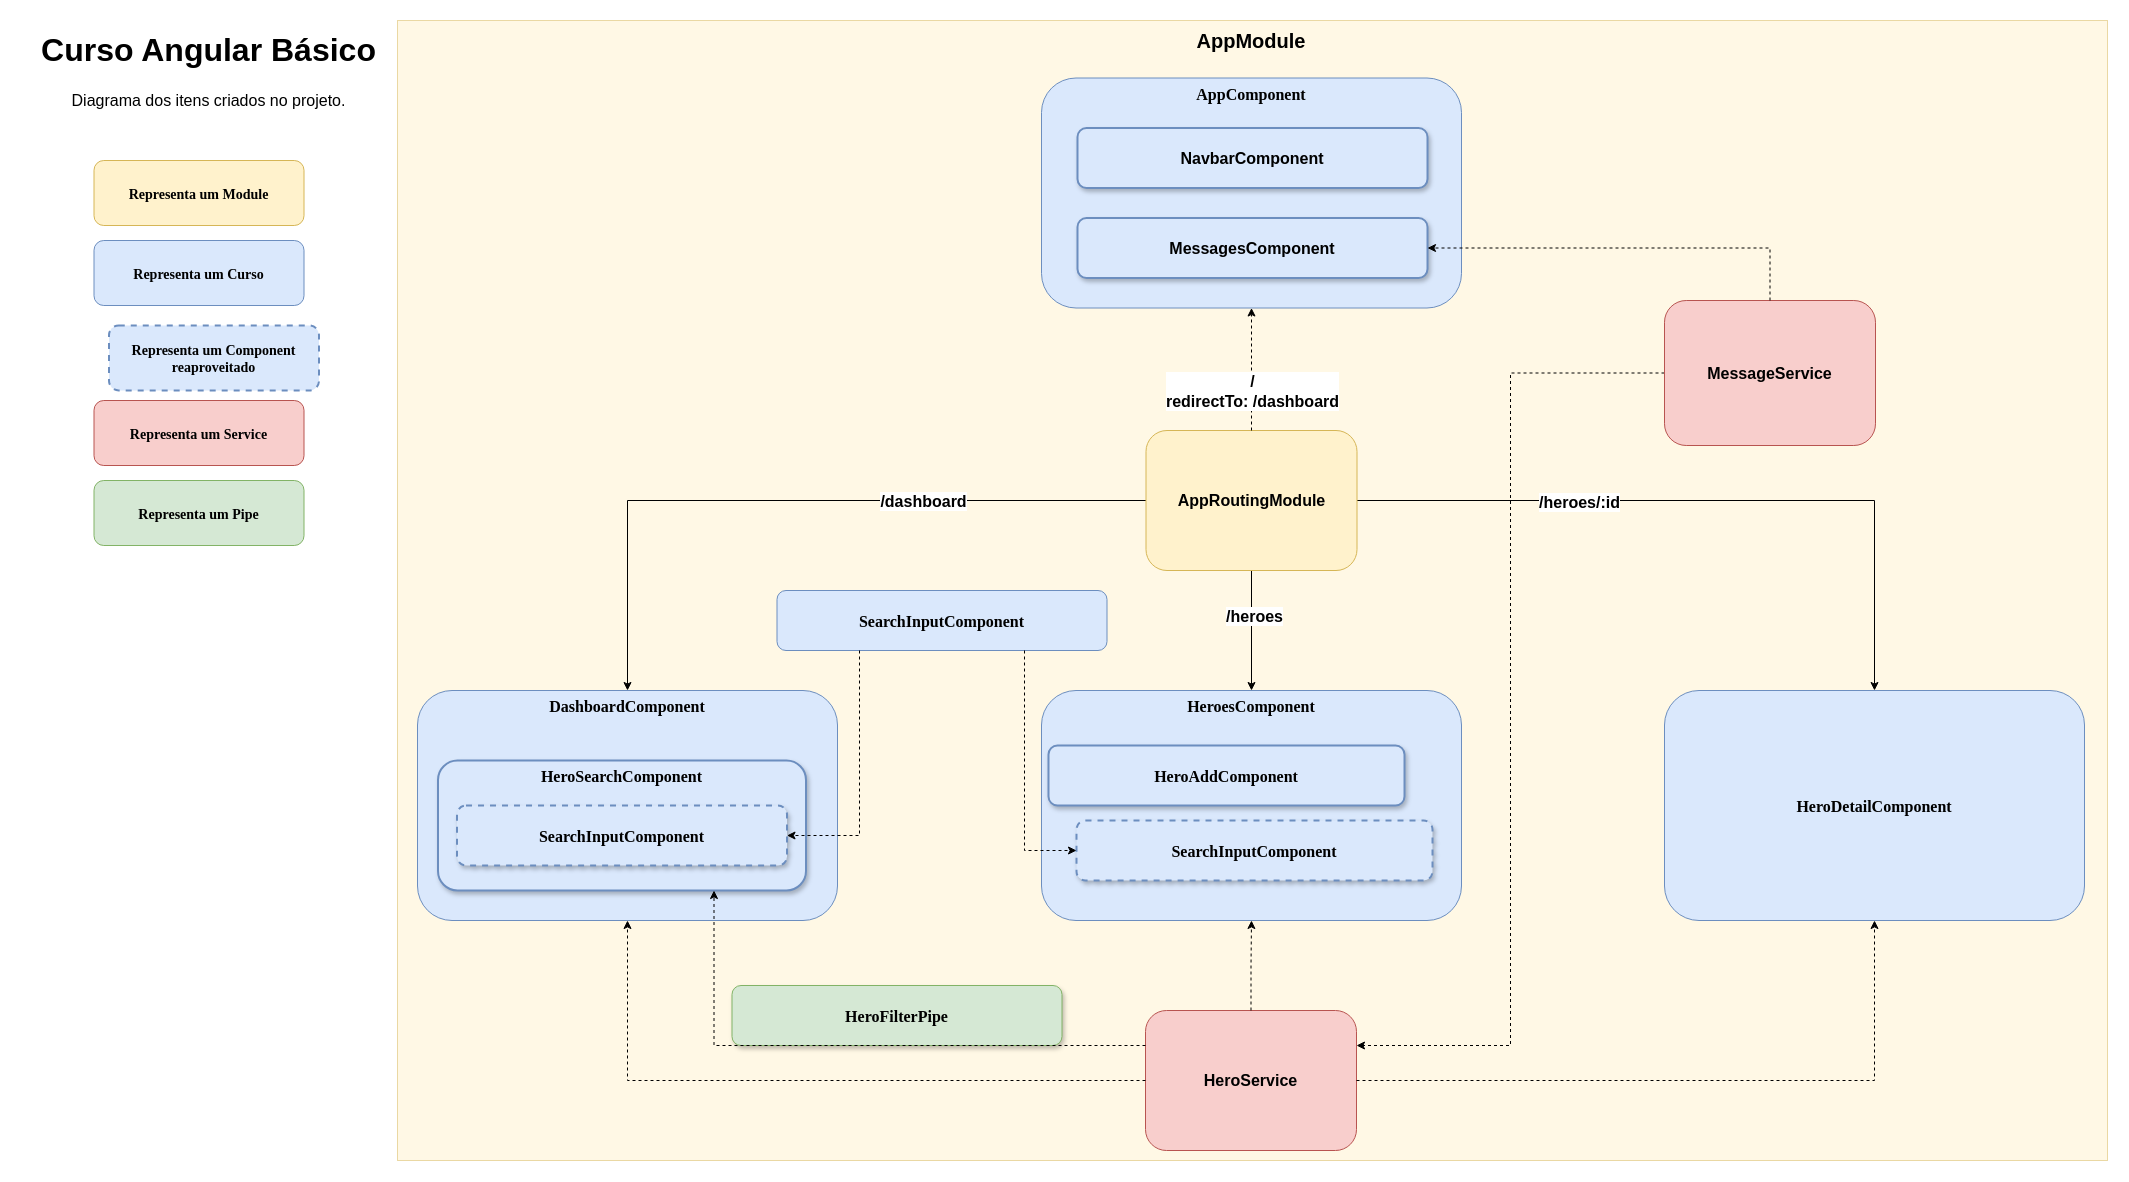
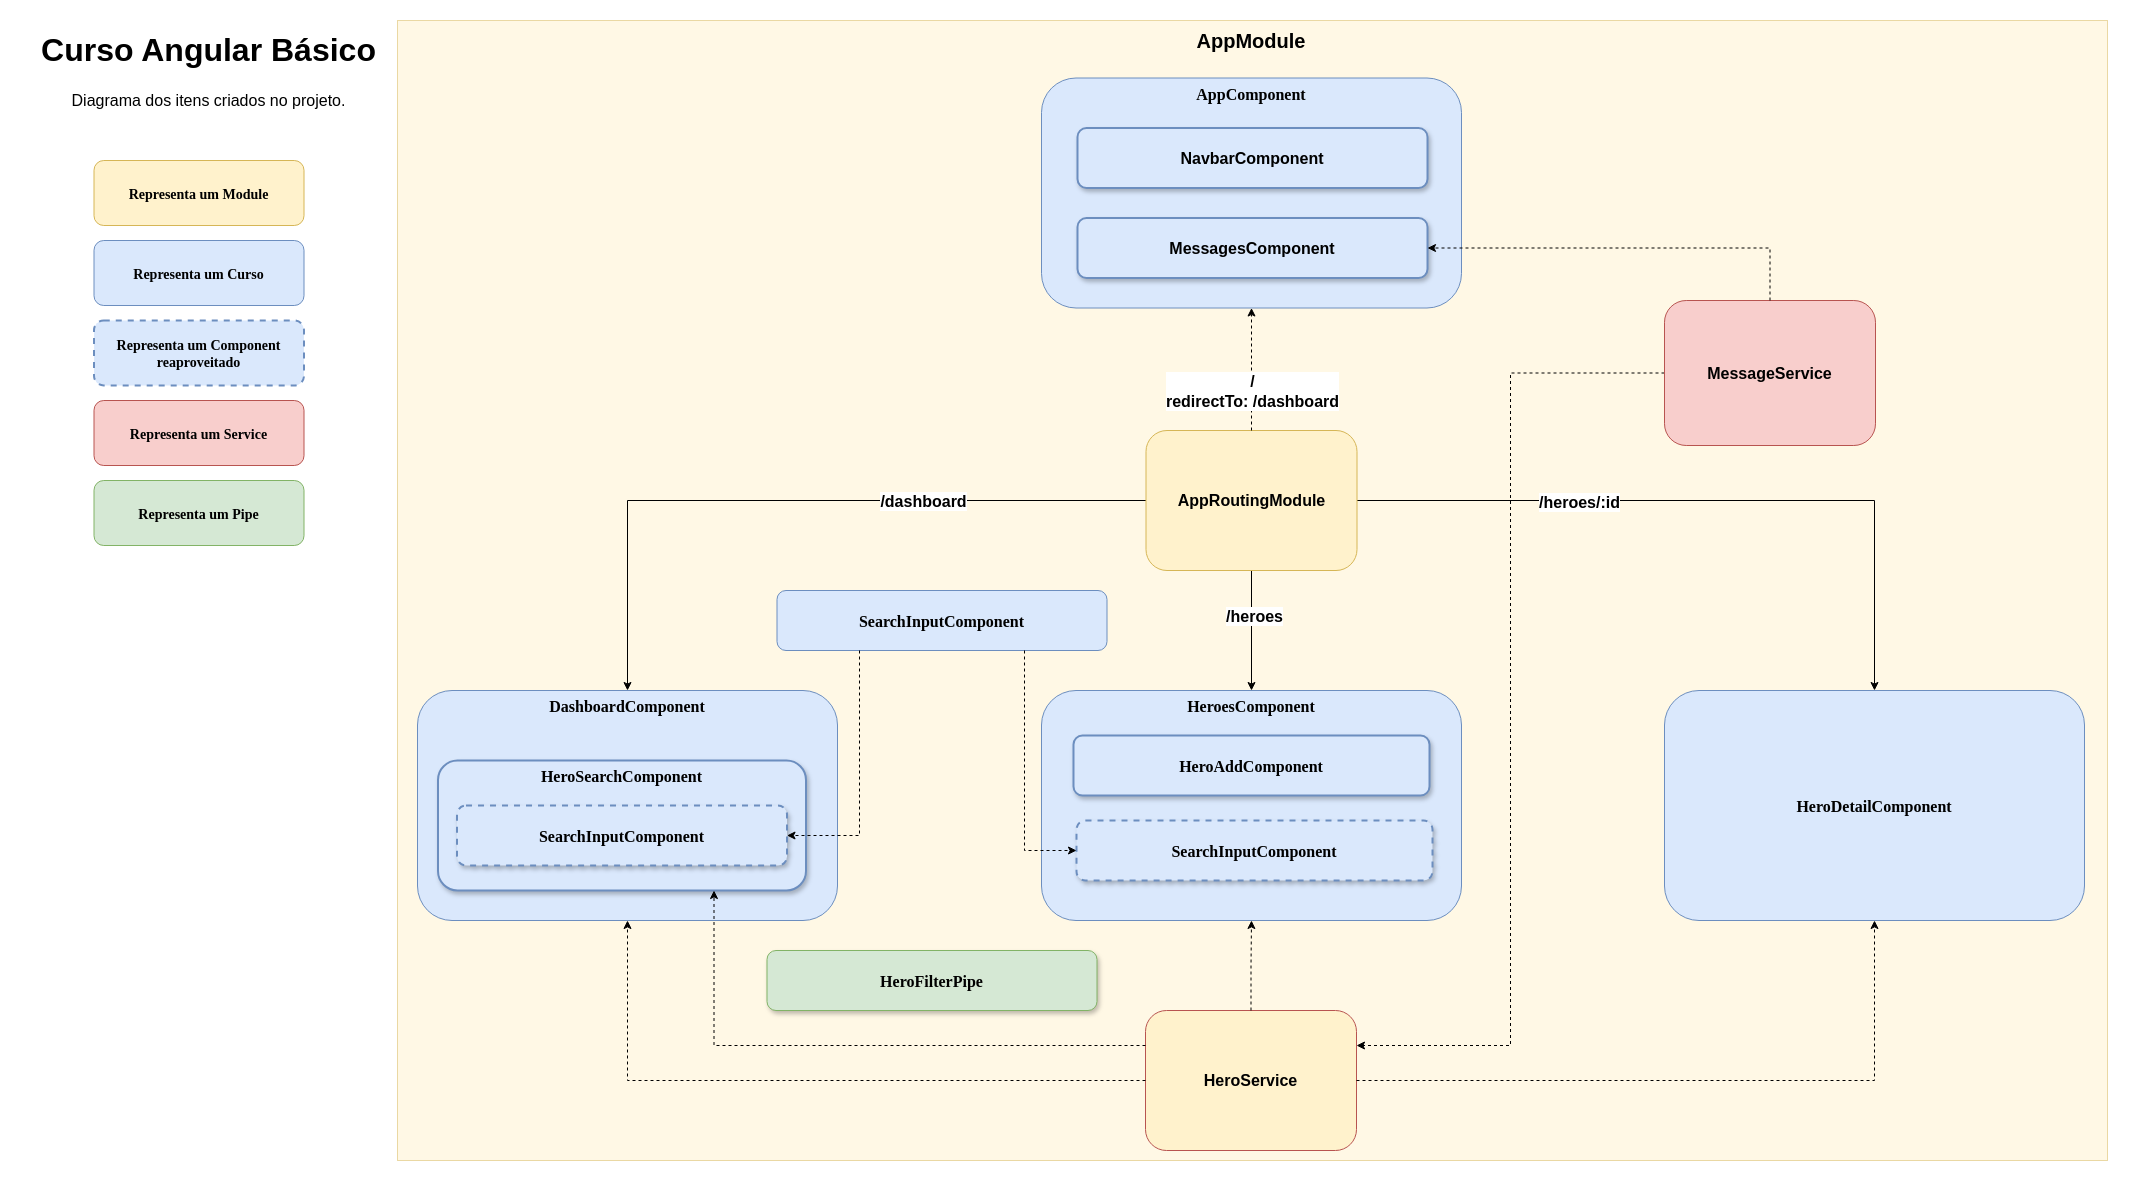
- <mxCell id="32" value="Representa um Component&#10;reaproveitado" style="rounded=1;fillColor=#dae8fc;strokeColor=#6c8ebf;fontStyle=1;fontFamily=Tahoma;fontSize=14;dashed=1;strokeWidth=2;" vertex="1" parent="1"><mxGeometry x="108.5" y="325" width="210" height="65" as="geometry" /></mxCell>
+ <mxCell id="32" value="Representa um Component&#10;reaproveitado" style="rounded=1;fillColor=#dae8fc;strokeColor=#6c8ebf;fontStyle=1;fontFamily=Tahoma;fontSize=14;dashed=1;strokeWidth=2;" vertex="1" parent="1"><mxGeometry x="93.5" y="320" width="210" height="65" as="geometry" /></mxCell>
- <mxCell id="38" value="HeroAddComponent" style="rounded=1;fillColor=#dae8fc;strokeColor=#6c8ebf;fontStyle=1;fontFamily=Tahoma;fontSize=16;verticalAlign=middle;shadow=1;strokeWidth=2;" vertex="1" parent="1"><mxGeometry x="1048" y="745" width="356" height="60" as="geometry" /></mxCell>
+ <mxCell id="38" value="HeroAddComponent" style="rounded=1;fillColor=#dae8fc;strokeColor=#6c8ebf;fontStyle=1;fontFamily=Tahoma;fontSize=16;verticalAlign=middle;shadow=1;strokeWidth=2;" vertex="1" parent="1"><mxGeometry x="1073" y="735" width="356" height="60" as="geometry" /></mxCell>
- <mxCell id="13" value="HeroFilterPipe" style="rounded=1;fillColor=#d5e8d4;strokeColor=#82b366;fontStyle=1;fontFamily=Tahoma;fontSize=16;verticalAlign=middle;shadow=1;" vertex="1" parent="1"><mxGeometry x="731.5" y="985" width="330" height="60" as="geometry" /></mxCell>
+ <mxCell id="13" value="HeroFilterPipe" style="rounded=1;fillColor=#d5e8d4;strokeColor=#82b366;fontStyle=1;fontFamily=Tahoma;fontSize=16;verticalAlign=middle;shadow=1;" vertex="1" parent="1"><mxGeometry x="766.5" y="950" width="330" height="60" as="geometry" /></mxCell>
- <mxCell id="5" value="&lt;font style=&quot;font-size: 16px&quot;&gt;&lt;b&gt;HeroService&lt;/b&gt;&lt;/font&gt;" style="rounded=1;whiteSpace=wrap;html=1;fillColor=#f8cecc;strokeColor=#b85450;" parent="1" vertex="1"><mxGeometry x="1145" y="1010" width="211" height="140" as="geometry" /></mxCell>
+ <mxCell id="5" value="&lt;font style=&quot;font-size: 16px&quot;&gt;&lt;b&gt;HeroService&lt;/b&gt;&lt;/font&gt;" style="rounded=1;whiteSpace=wrap;html=1;fillColor=#fff2cc;strokeColor=#b85450;" parent="1" vertex="1"><mxGeometry x="1145" y="1010" width="211" height="140" as="geometry" /></mxCell>
